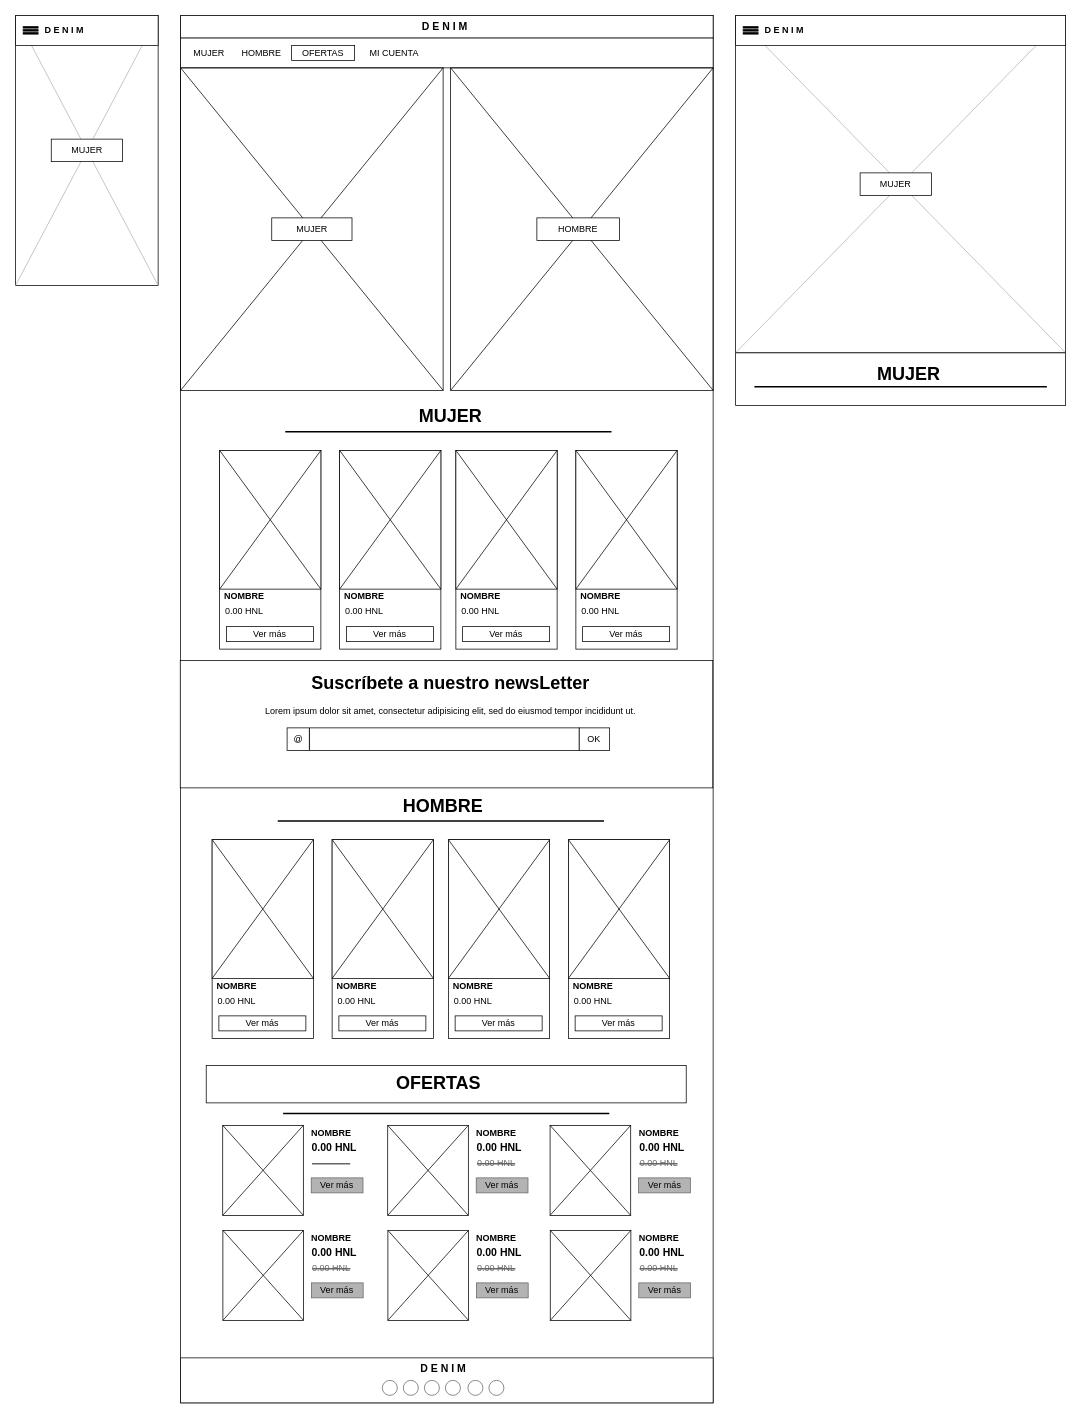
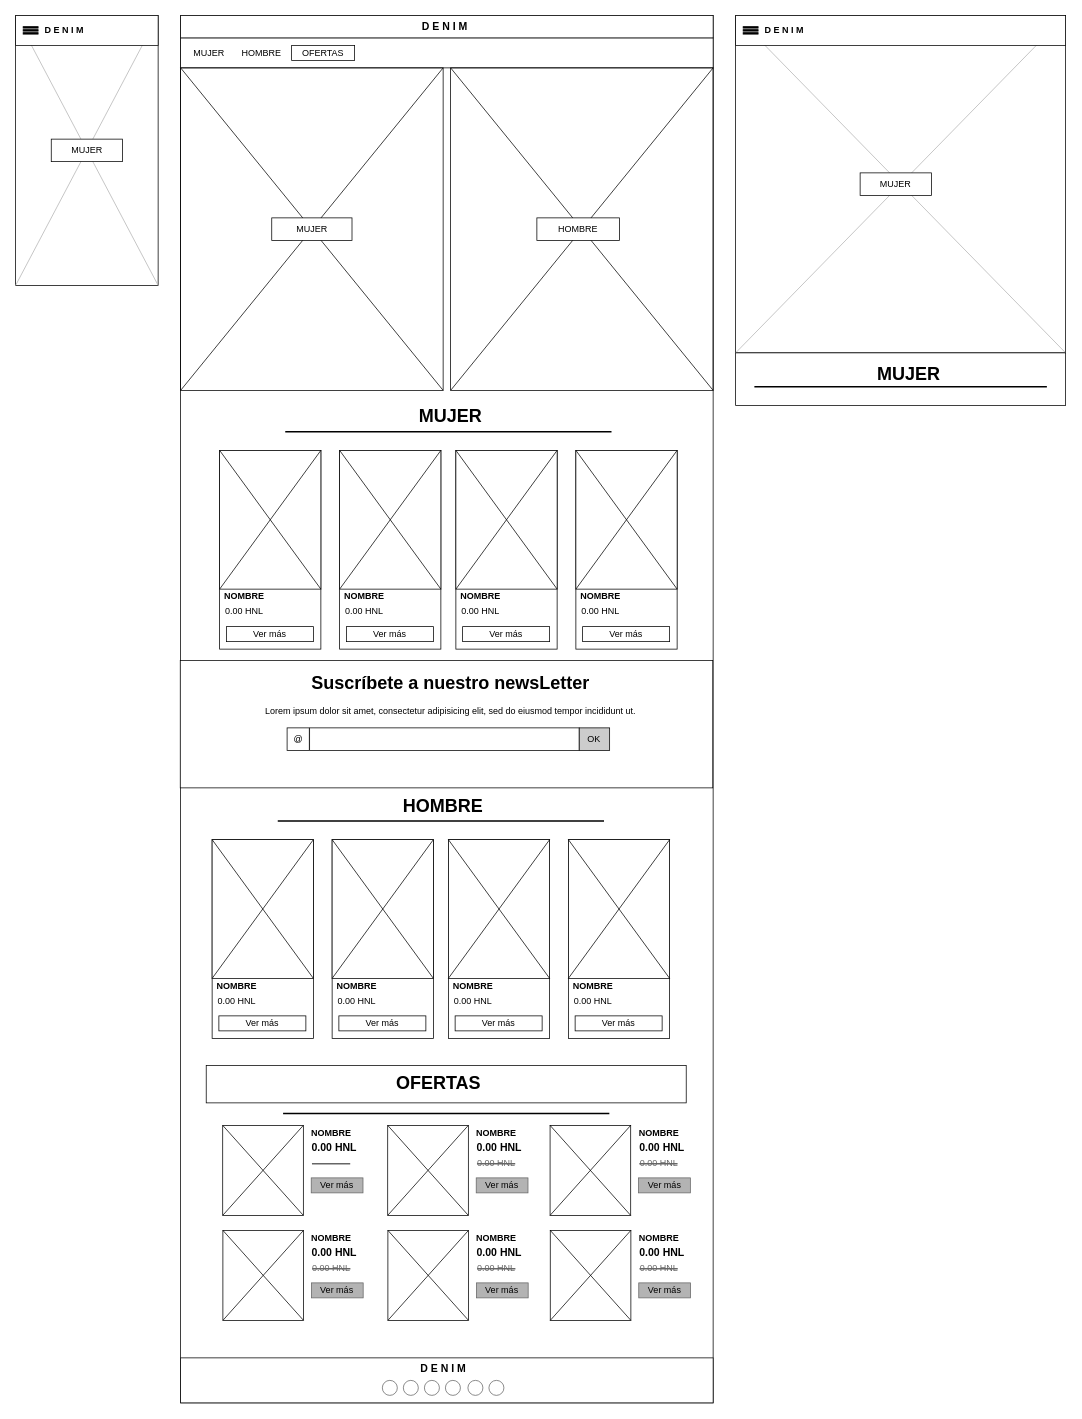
- <mxCell id="11" value="MI CUENTA" style="text;html=1;strokeColor=none;fillColor=#FFFFFF;align=center;verticalAlign=middle;whiteSpace=wrap;rounded=0;" parent="1" vertex="1"><mxGeometry x="490" y="60" width="70" height="20" as="geometry" /></mxCell>
- <mxCell id="28" value="OK" style="rounded=1;whiteSpace=wrap;html=1;fillColor=#ffffff;arcSize=0;" parent="1" vertex="1"><mxGeometry x="771.47" y="970" width="40.56" height="30" as="geometry" /></mxCell>
+ <mxCell id="28" value="OK" style="rounded=1;whiteSpace=wrap;html=1;fillColor=#CCCCCC;arcSize=0;" parent="1" vertex="1"><mxGeometry x="771.47" y="970" width="40.56" height="30" as="geometry" /></mxCell>
